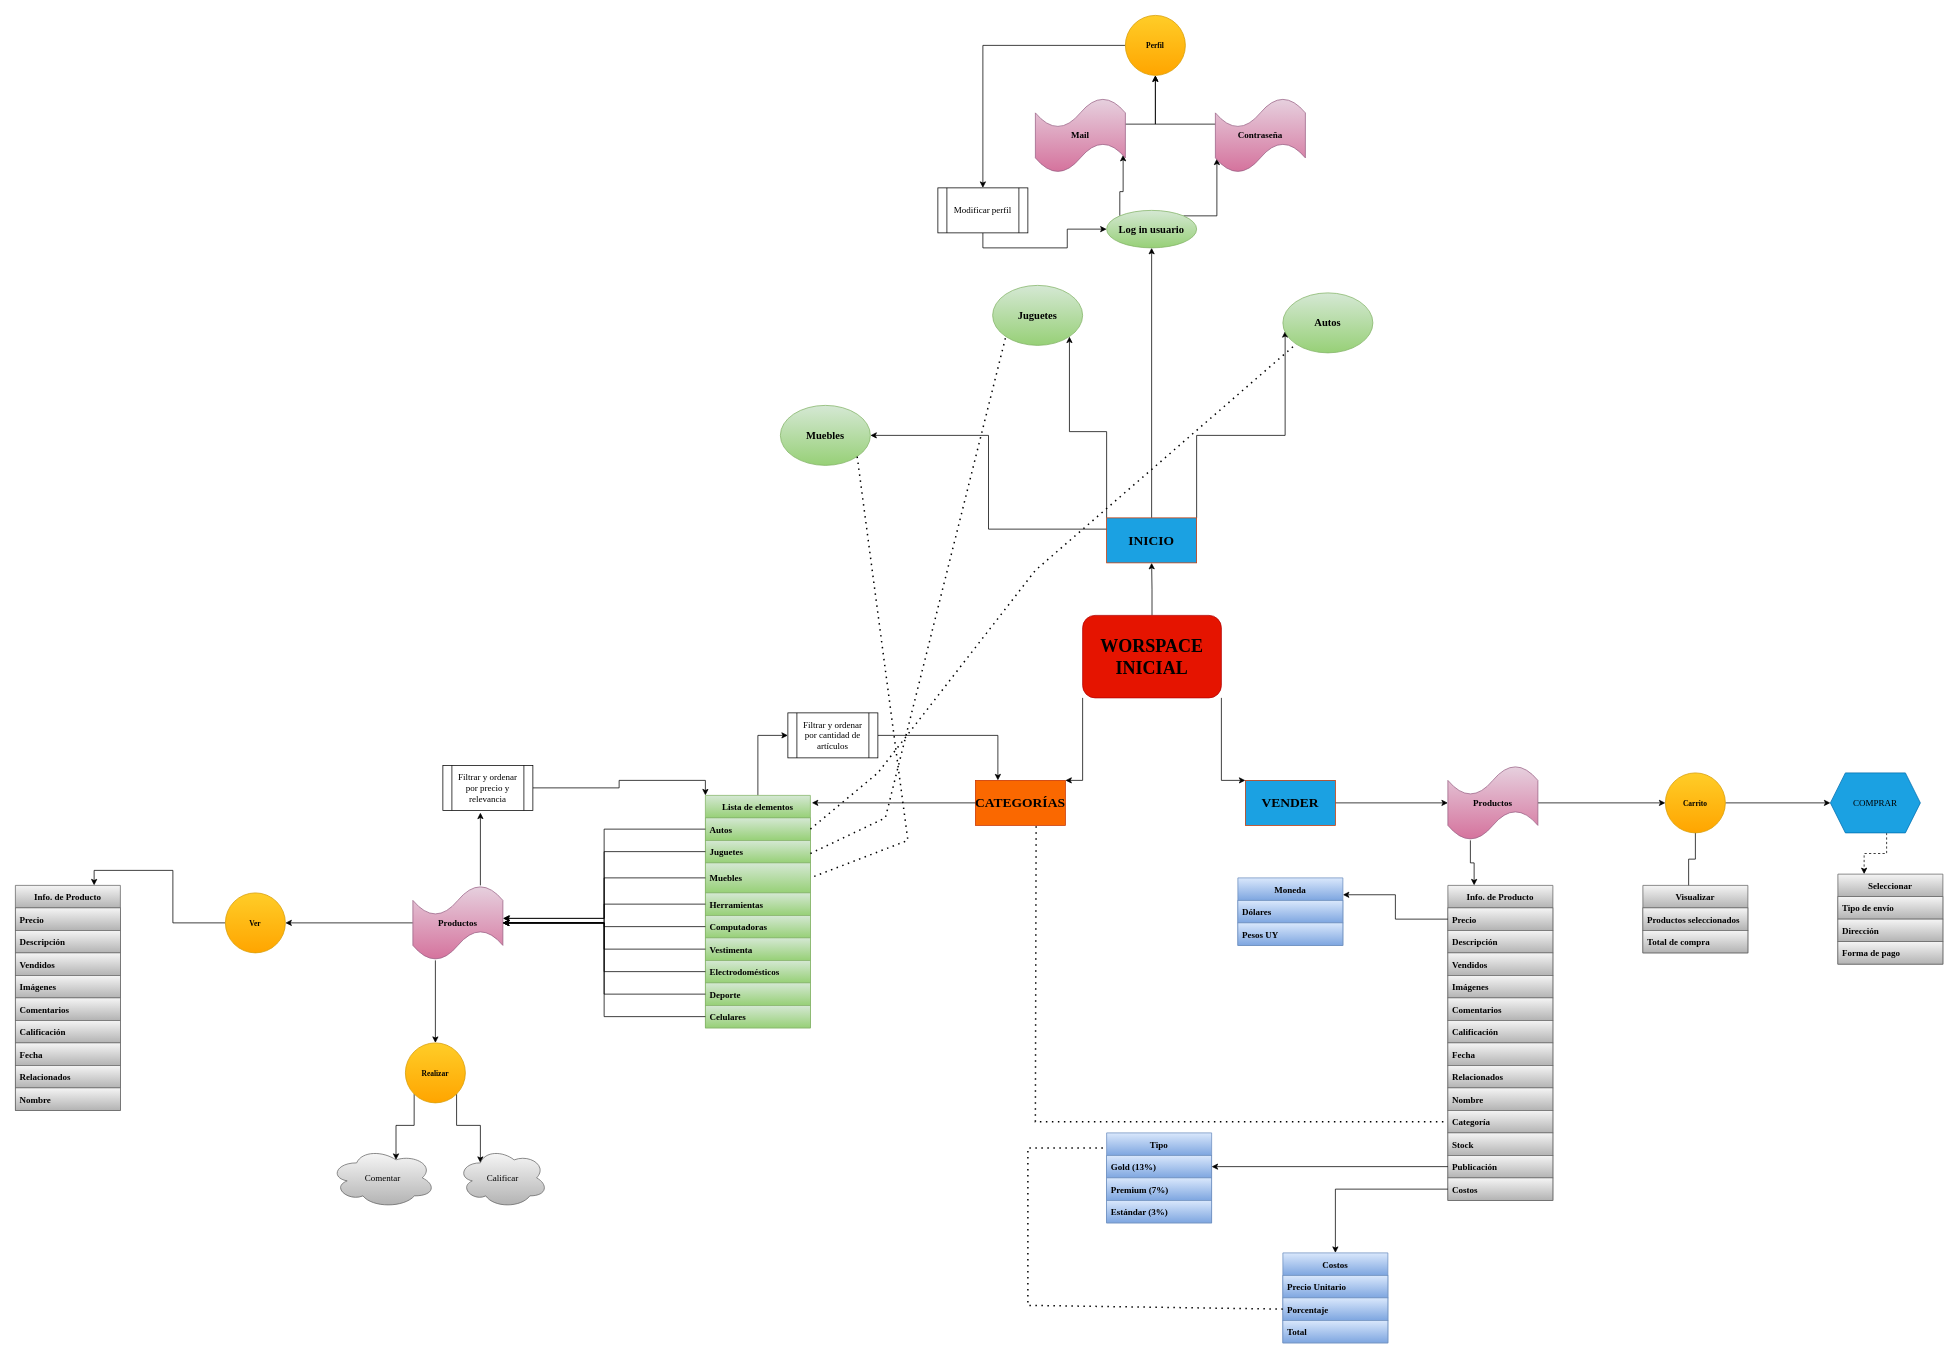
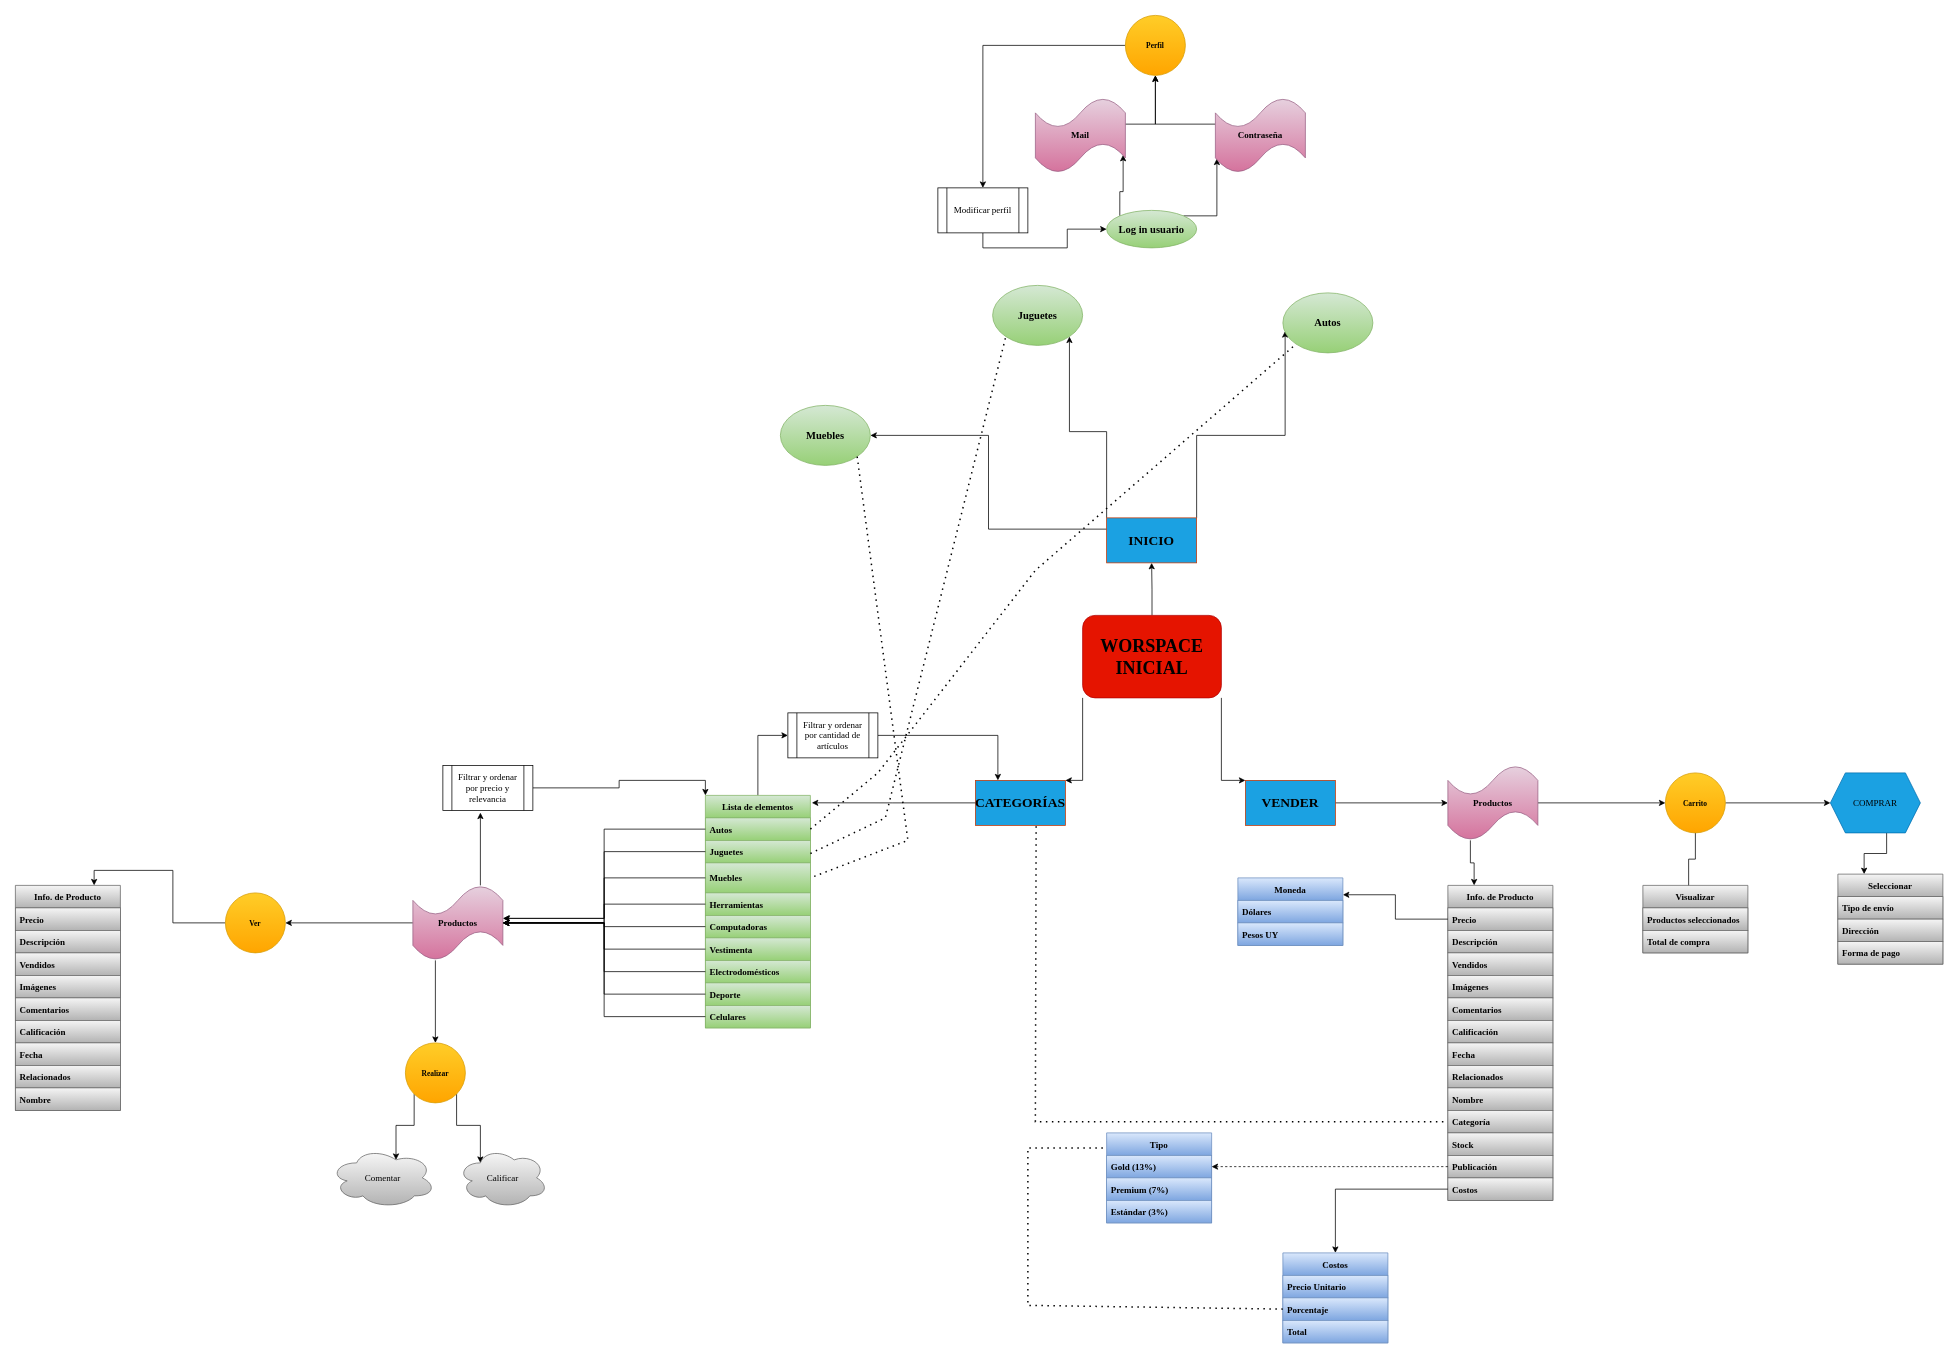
- <mxCell id="7" style="edgeStyle=orthogonalEdgeStyle;rounded=0;orthogonalLoop=1;jettySize=auto;html=1;exitX=0.5;exitY=0;exitDx=0;exitDy=0;fontFamily=Times New Roman;" parent="1" source="11" target="18" edge="1"><mxGeometry relative="1" as="geometry" /></mxCell>
- <mxCell id="13" value="&lt;h2&gt;CATEGORÍAS&lt;/h2&gt;" style="rounded=0;whiteSpace=wrap;html=1;fontFamily=Times New Roman;fillColor=#fa6800;fontColor=#000000;strokeColor=#C73500;" parent="1" vertex="1"><mxGeometry x="1300" y="1040" width="120" height="60" as="geometry" /></mxCell>
+ <mxCell id="13" value="&lt;h2&gt;CATEGORÍAS&lt;/h2&gt;" style="rounded=0;whiteSpace=wrap;html=1;fontFamily=Times New Roman;fillColor=#1ba1e2;fontColor=#000000;strokeColor=#C73500;" parent="1" vertex="1"><mxGeometry x="1300" y="1040" width="120" height="60" as="geometry" /></mxCell>
- <mxCell id="117" style="edgeStyle=orthogonalEdgeStyle;rounded=0;orthogonalLoop=1;jettySize=auto;html=1;exitX=0.625;exitY=1;exitDx=0;exitDy=0;entryX=0.25;entryY=0;entryDx=0;entryDy=0;fontFamily=Times New Roman;dashed=1;" parent="1" source="118" target="119" edge="1"><mxGeometry relative="1" as="geometry" /></mxCell>
+ <mxCell id="117" style="edgeStyle=orthogonalEdgeStyle;rounded=0;orthogonalLoop=1;jettySize=auto;html=1;exitX=0.625;exitY=1;exitDx=0;exitDy=0;entryX=0.25;entryY=0;entryDx=0;entryDy=0;fontFamily=Times New Roman;" parent="1" source="118" target="119" edge="1"><mxGeometry relative="1" as="geometry" /></mxCell>
- <mxCell id="104" style="edgeStyle=orthogonalEdgeStyle;rounded=0;orthogonalLoop=1;jettySize=auto;html=1;exitX=0;exitY=0.5;exitDx=0;exitDy=0;entryX=1;entryY=0.5;entryDx=0;entryDy=0;fontFamily=Times New Roman;" parent="1" source="93" target="101" edge="1"><mxGeometry relative="1" as="geometry" /></mxCell>
+ <mxCell id="104" style="edgeStyle=orthogonalEdgeStyle;rounded=0;orthogonalLoop=1;jettySize=auto;html=1;exitX=0;exitY=0.5;exitDx=0;exitDy=0;entryX=1;entryY=0.5;entryDx=0;entryDy=0;fontFamily=Times New Roman;dashed=1;" parent="1" source="93" target="101" edge="1"><mxGeometry relative="1" as="geometry" /></mxCell>
